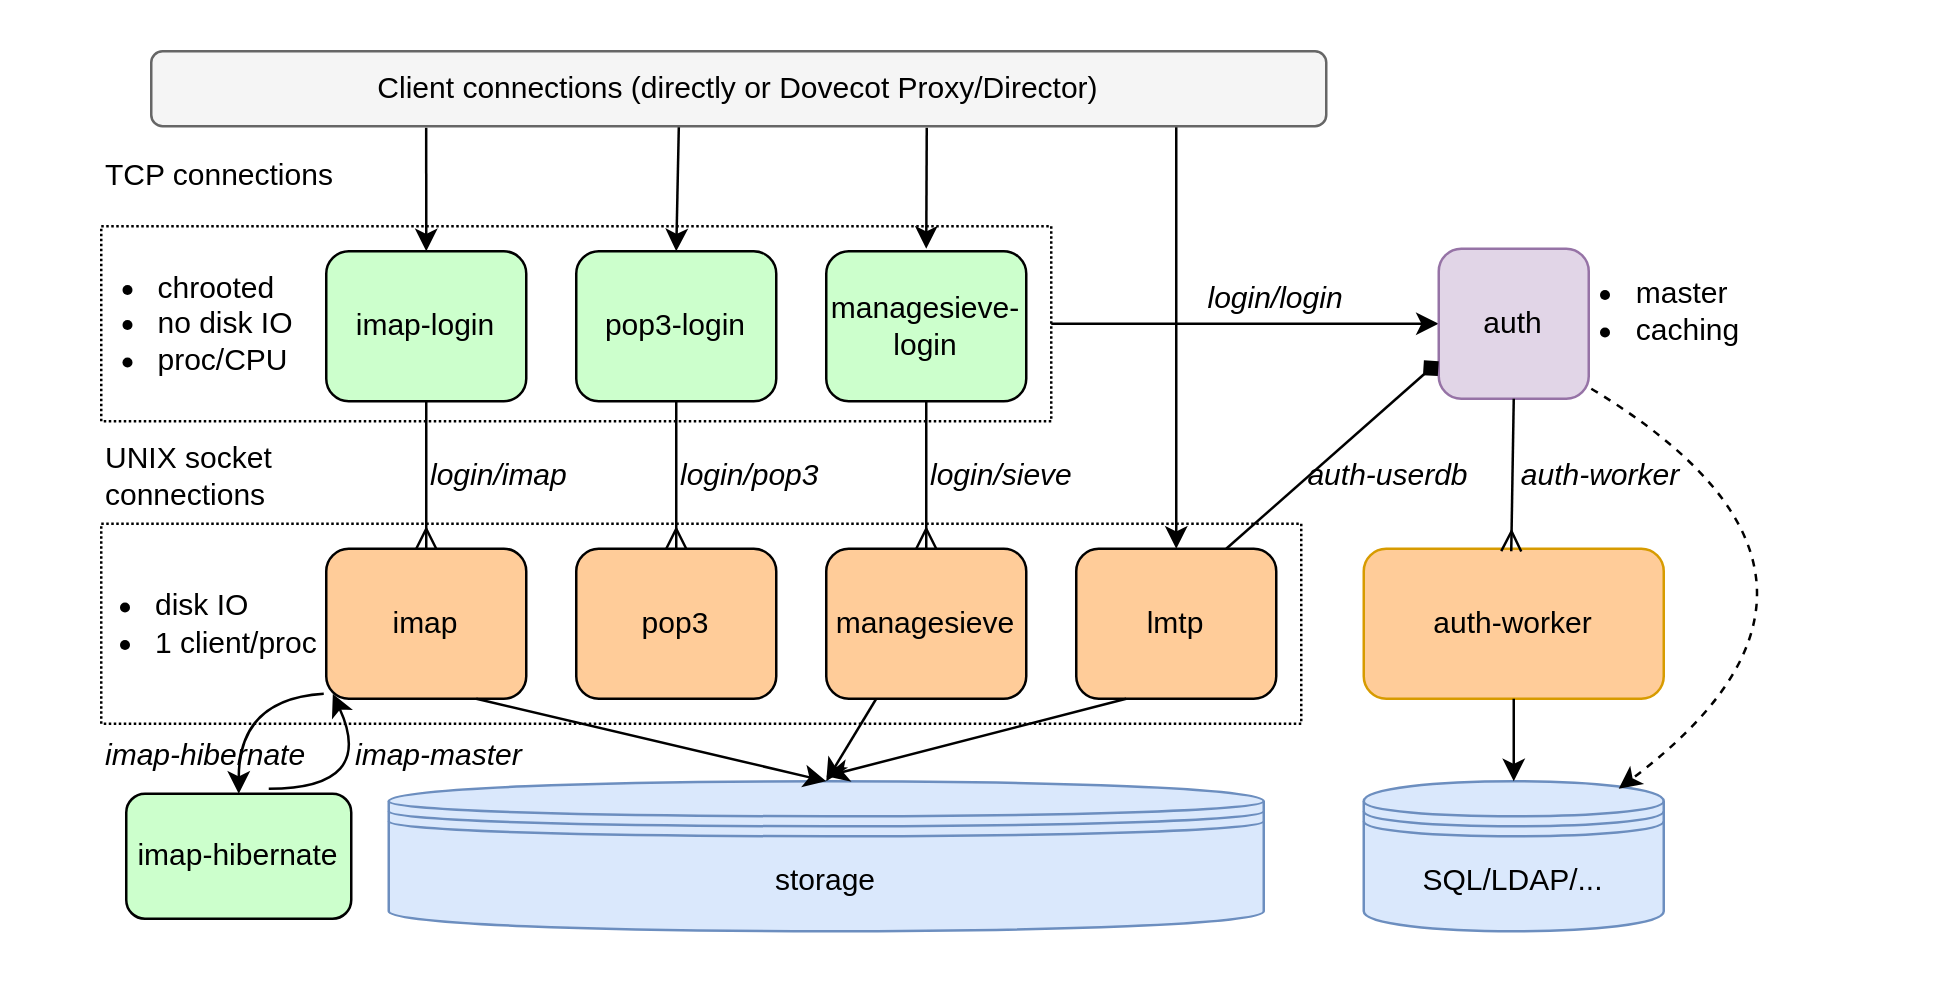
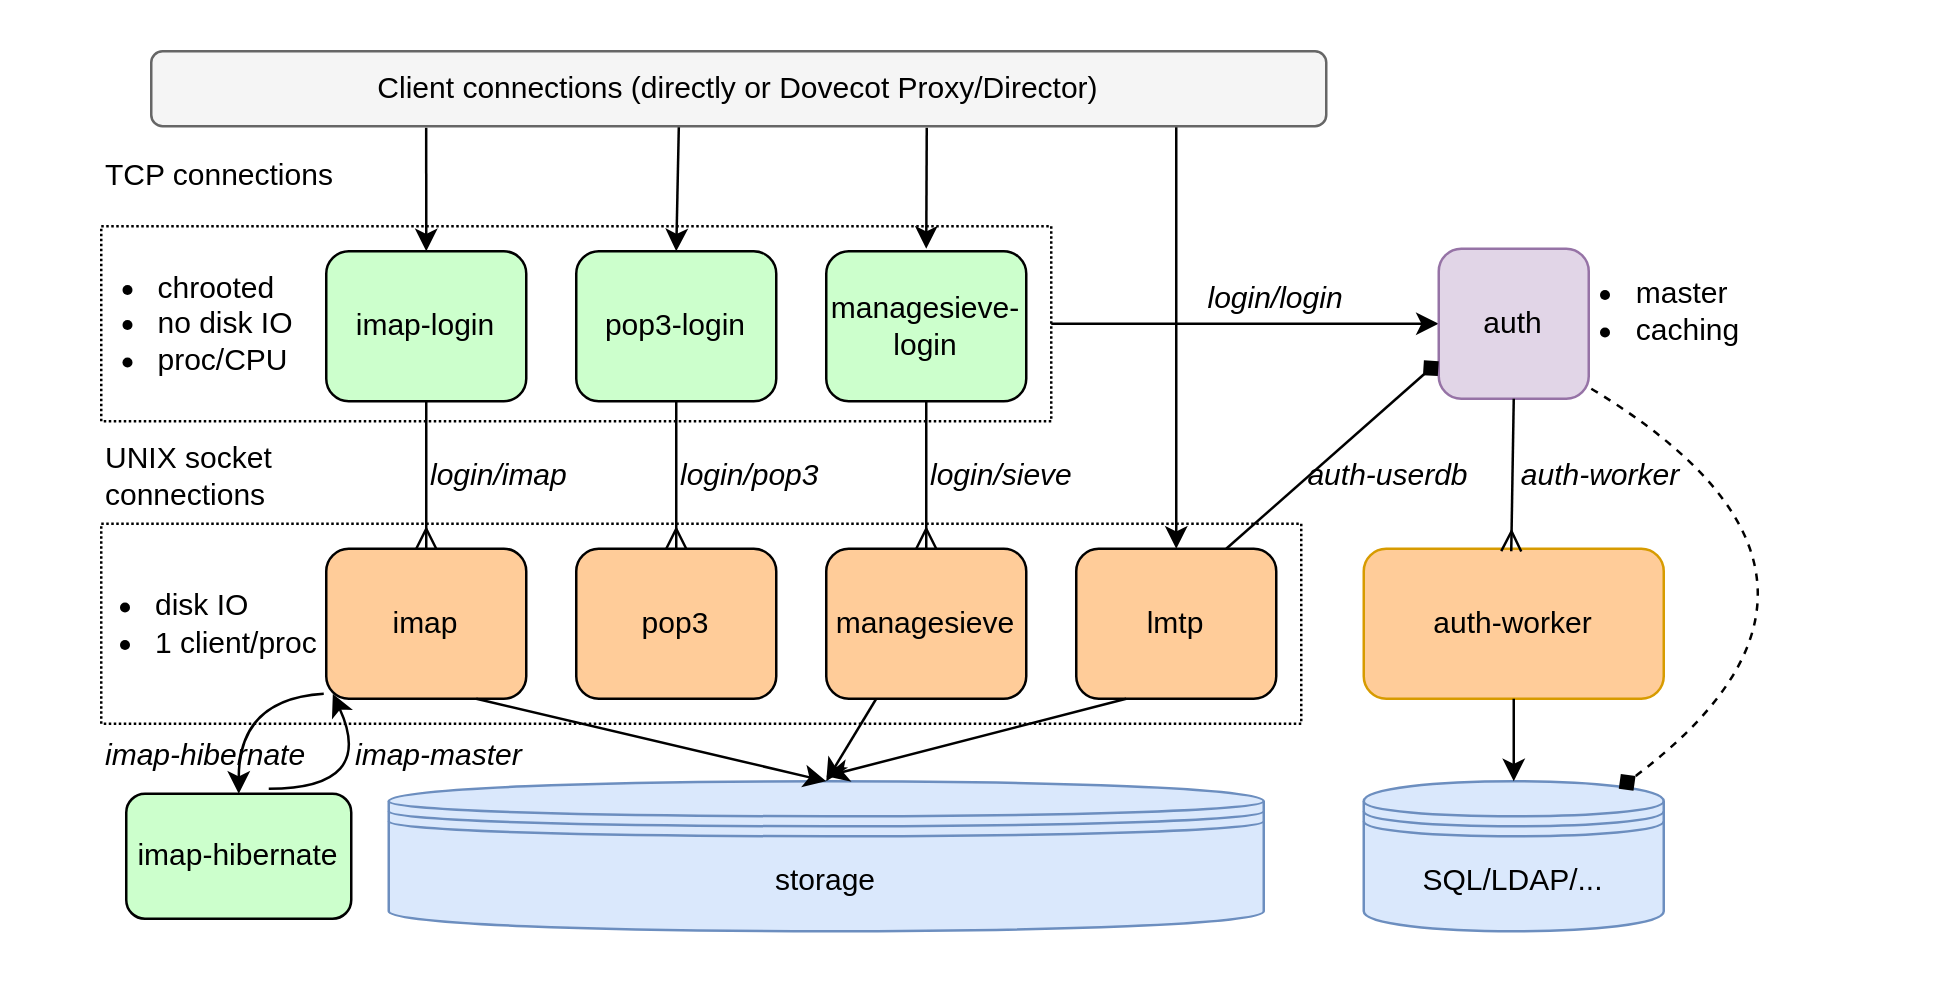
- <mxCell id="45" value="" style="endArrow=classic;html=1;strokeColor=#000000;entryX=0.85;entryY=0.05;entryPerimeter=0;exitX=1.017;exitY=0.933;exitPerimeter=0;curved=1;dashed=1;" parent="1" source="20" target="23" edge="1"><mxGeometry width="50" height="50" relative="1" as="geometry"><mxPoint x="630" y="360" as="sourcePoint" /><mxPoint x="680" y="310" as="targetPoint" /><Array as="points"><mxPoint x="760" y="230" /></Array></mxGeometry></mxCell>
+ <mxCell id="45" value="" style="endArrow=diamond;html=1;strokeColor=#000000;entryX=0.85;entryY=0.05;entryPerimeter=0;exitX=1.017;exitY=0.933;exitPerimeter=0;curved=1;dashed=1;" parent="1" source="20" target="23" edge="1"><mxGeometry width="50" height="50" relative="1" as="geometry"><mxPoint x="630" y="360" as="sourcePoint" /><mxPoint x="680" y="310" as="targetPoint" /><Array as="points"><mxPoint x="760" y="230" /></Array></mxGeometry></mxCell>
